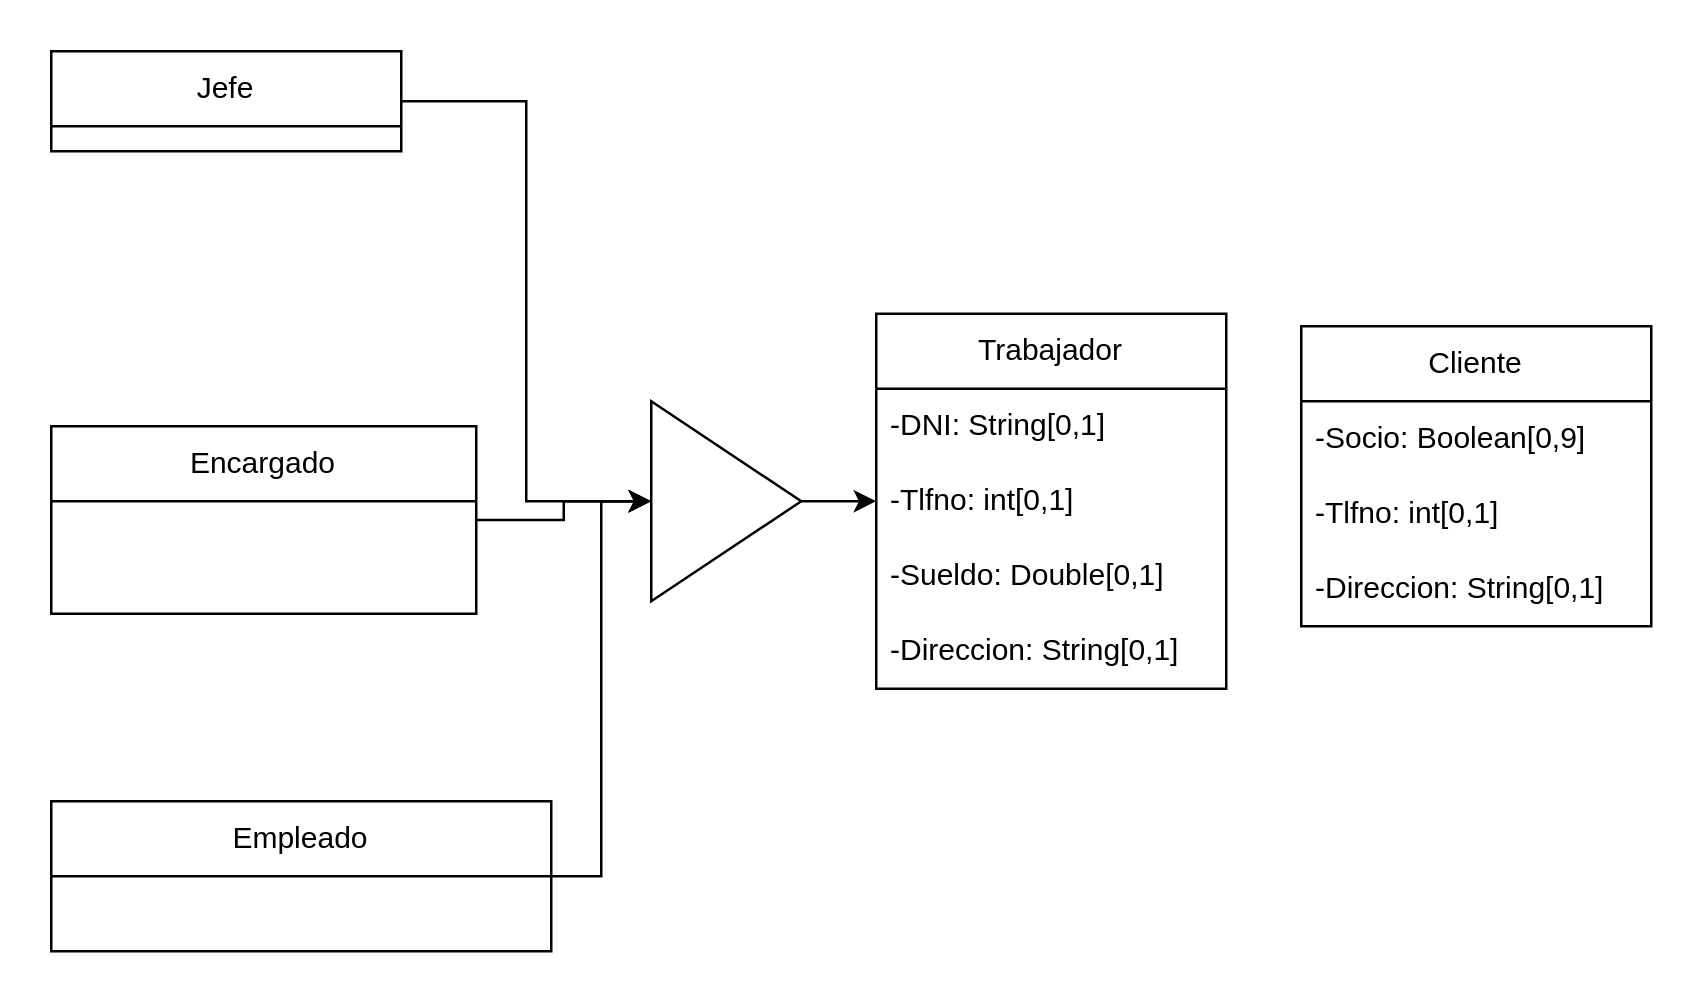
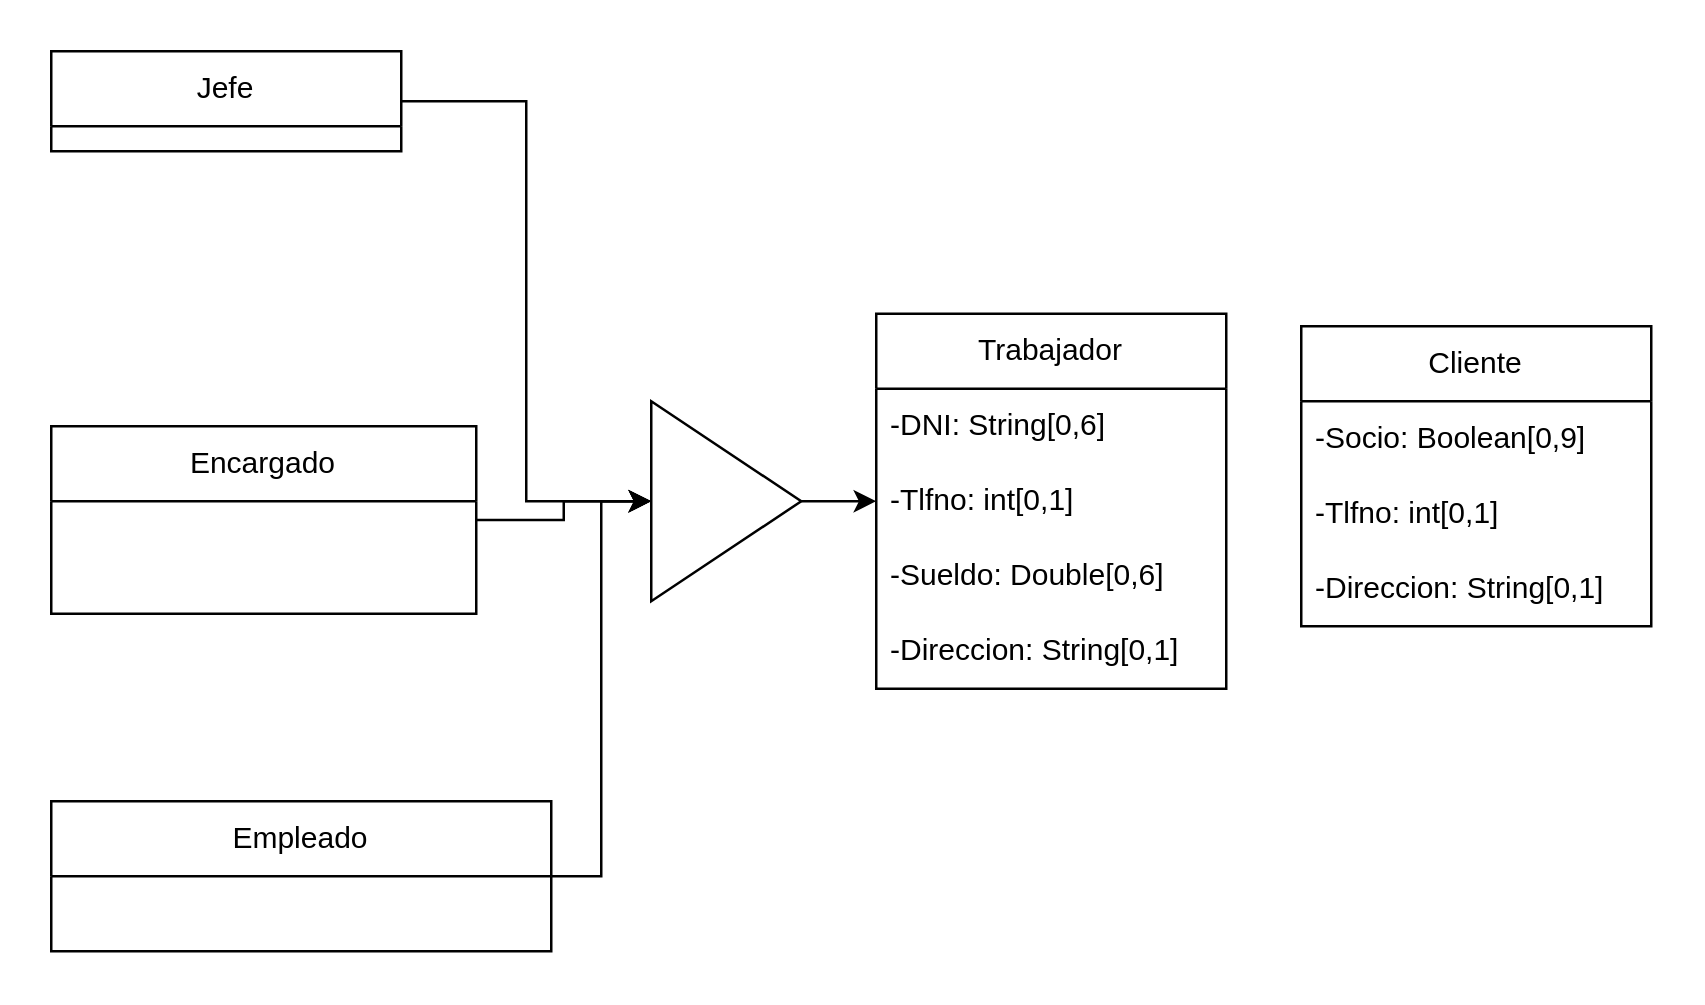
- <mxCell id="3" value="-DNI: String[0,1]" style="text;strokeColor=none;fillColor=none;align=left;verticalAlign=middle;spacingLeft=4;spacingRight=4;overflow=hidden;points=[[0,0.5],[1,0.5]];portConstraint=eastwest;rotatable=0;whiteSpace=wrap;html=1;" parent="2" vertex="1"><mxGeometry y="30" width="140" height="30" as="geometry" /></mxCell>
+ <mxCell id="3" value="-DNI: String[0,6]" style="text;strokeColor=none;fillColor=none;align=left;verticalAlign=middle;spacingLeft=4;spacingRight=4;overflow=hidden;points=[[0,0.5],[1,0.5]];portConstraint=eastwest;rotatable=0;whiteSpace=wrap;html=1;" parent="2" vertex="1"><mxGeometry y="30" width="140" height="30" as="geometry" /></mxCell>
- <mxCell id="5" value="-Sueldo: Double[0,1]" style="text;strokeColor=none;fillColor=none;align=left;verticalAlign=middle;spacingLeft=4;spacingRight=4;overflow=hidden;points=[[0,0.5],[1,0.5]];portConstraint=eastwest;rotatable=0;whiteSpace=wrap;html=1;" parent="2" vertex="1"><mxGeometry y="90" width="140" height="30" as="geometry" /></mxCell>
+ <mxCell id="5" value="-Sueldo: Double[0,6]" style="text;strokeColor=none;fillColor=none;align=left;verticalAlign=middle;spacingLeft=4;spacingRight=4;overflow=hidden;points=[[0,0.5],[1,0.5]];portConstraint=eastwest;rotatable=0;whiteSpace=wrap;html=1;" parent="2" vertex="1"><mxGeometry y="90" width="140" height="30" as="geometry" /></mxCell>
